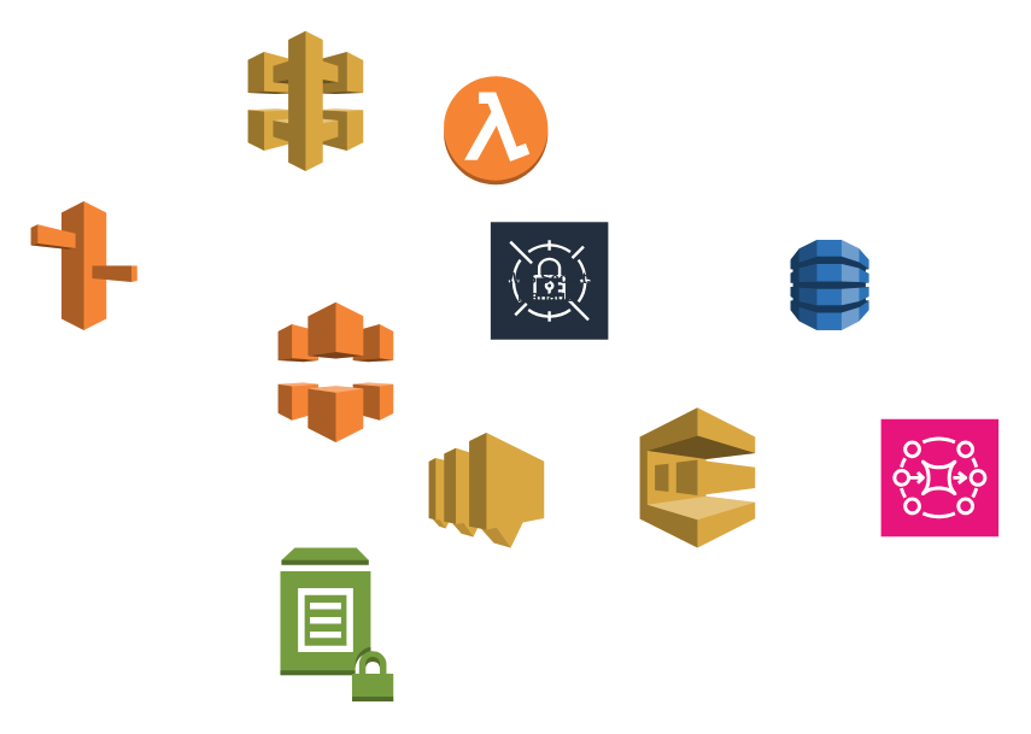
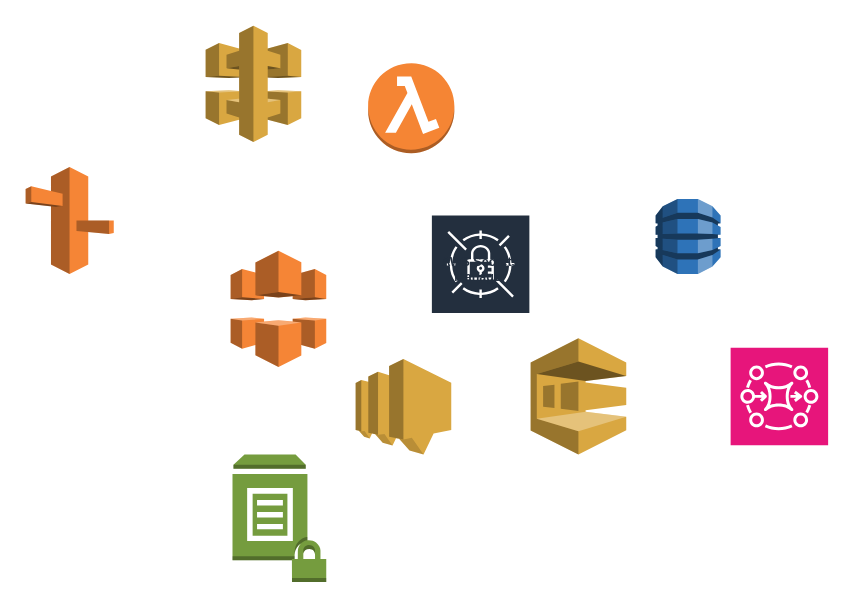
- <mxCell id="8" value="AWS Secrets Manager" style="sketch=0;outlineConnect=0;fontColor=#232F3E;gradientColor=none;strokeColor=#ffffff;fillColor=#232F3E;dashed=0;verticalLabelPosition=middle;verticalAlign=bottom;align=center;html=1;whiteSpace=wrap;fontSize=10;fontStyle=1;spacing=3;shape=mxgraph.aws4.productIcon;prIcon=mxgraph.aws4.secrets_manager;" vertex="1" parent="1"><mxGeometry x="324" y="145.75" width="80" height="60" as="geometry" /></mxCell>
+ <mxCell id="8" value="AWS Secrets Manager" style="sketch=0;outlineConnect=0;fontColor=#232F3E;gradientColor=none;strokeColor=#ffffff;fillColor=#232F3E;dashed=0;verticalLabelPosition=middle;verticalAlign=bottom;align=center;html=1;whiteSpace=wrap;fontSize=10;fontStyle=1;spacing=3;shape=mxgraph.aws4.productIcon;prIcon=mxgraph.aws4.secrets_manager;" vertex="1" parent="1"><mxGeometry x="344" y="170.75" width="80" height="60" as="geometry" /></mxCell>
